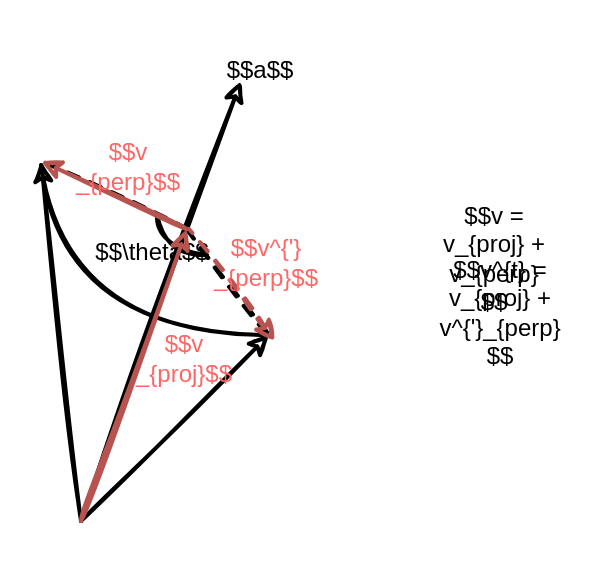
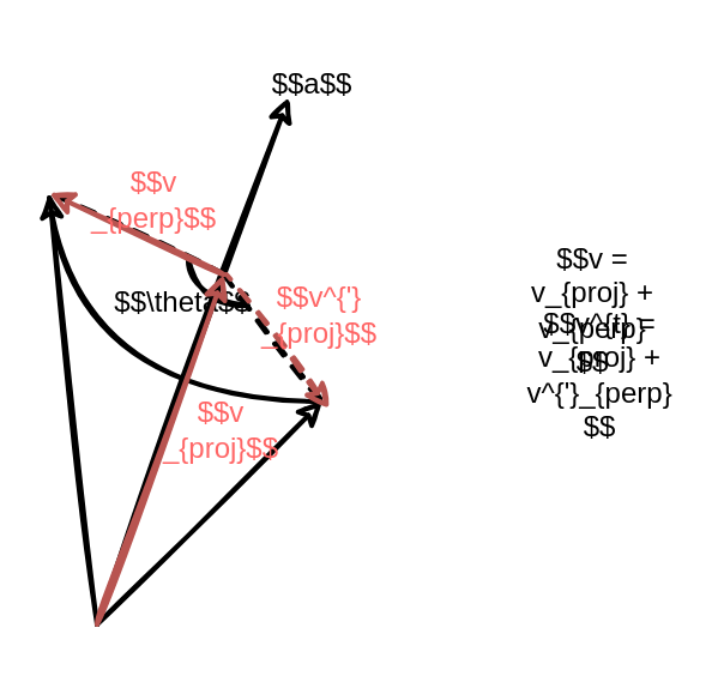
- <mxCell id="17" value="$$v^{'} _{perp}$$" style="text;html=1;strokeColor=none;fillColor=none;align=center;verticalAlign=middle;whiteSpace=wrap;rounded=0;sketch=1;fontColor=#FF6666;" vertex="1" parent="1"><mxGeometry x="103" y="116" width="60" height="30" as="geometry" /></mxCell>
+ <mxCell id="17" value="$$v^{'} _{proj}$$" style="text;html=1;strokeColor=none;fillColor=none;align=center;verticalAlign=middle;whiteSpace=wrap;rounded=0;sketch=1;fontColor=#FF6666;" vertex="1" parent="1"><mxGeometry x="103" y="116" width="60" height="30" as="geometry" /></mxCell>
